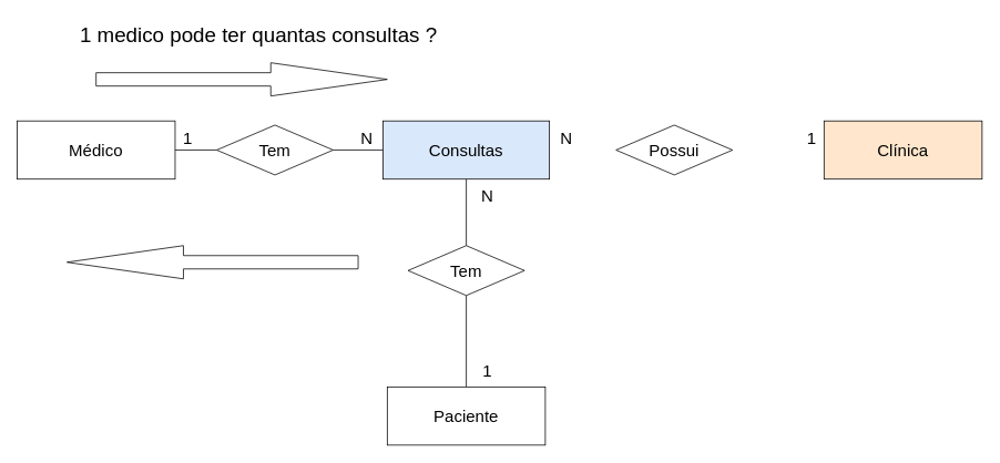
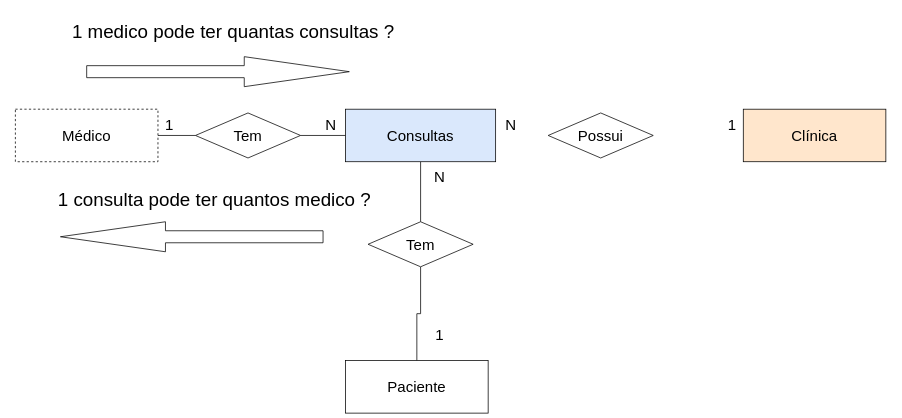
- <mxCell id="3" value="&lt;font style=&quot;vertical-align: inherit;&quot; dir=&quot;auto&quot;&gt;&lt;font style=&quot;vertical-align: inherit;&quot; dir=&quot;auto&quot;&gt;&lt;font style=&quot;vertical-align: inherit;&quot; dir=&quot;auto&quot;&gt;&lt;font style=&quot;vertical-align: inherit;&quot; dir=&quot;auto&quot;&gt;&lt;font style=&quot;vertical-align: inherit;&quot; dir=&quot;auto&quot;&gt;&lt;font style=&quot;vertical-align: inherit; font-size: 20px;&quot; dir=&quot;auto&quot;&gt;Médico&lt;/font&gt;&lt;/font&gt;&lt;/font&gt;&lt;/font&gt;&lt;/font&gt;&lt;/font&gt;" style="whiteSpace=wrap;html=1;align=center;" parent="1" vertex="1"><mxGeometry x="20" y="145" width="190" height="70" as="geometry" /></mxCell>
+ <mxCell id="3" value="&lt;font style=&quot;vertical-align: inherit;&quot; dir=&quot;auto&quot;&gt;&lt;font style=&quot;vertical-align: inherit;&quot; dir=&quot;auto&quot;&gt;&lt;font style=&quot;vertical-align: inherit;&quot; dir=&quot;auto&quot;&gt;&lt;font style=&quot;vertical-align: inherit;&quot; dir=&quot;auto&quot;&gt;&lt;font style=&quot;vertical-align: inherit;&quot; dir=&quot;auto&quot;&gt;&lt;font style=&quot;vertical-align: inherit; font-size: 20px;&quot; dir=&quot;auto&quot;&gt;Médico&lt;/font&gt;&lt;/font&gt;&lt;/font&gt;&lt;/font&gt;&lt;/font&gt;&lt;/font&gt;" style="whiteSpace=wrap;html=1;align=center;dashed=1;" parent="1" vertex="1"><mxGeometry x="20" y="145" width="190" height="70" as="geometry" /></mxCell>
- <mxCell id="12" value="&lt;font style=&quot;vertical-align: inherit;&quot; dir=&quot;auto&quot;&gt;&lt;font style=&quot;vertical-align: inherit; font-size: 20px;&quot; dir=&quot;auto&quot;&gt;&lt;font style=&quot;vertical-align: inherit;&quot; dir=&quot;auto&quot;&gt;&lt;font style=&quot;vertical-align: inherit;&quot; dir=&quot;auto&quot;&gt;Possui&lt;/font&gt;&lt;/font&gt;&lt;/font&gt;&lt;/font&gt;" style="shape=rhombus;perimeter=rhombusPerimeter;whiteSpace=wrap;html=1;align=center;" parent="1" vertex="1"><mxGeometry x="740" y="150" width="140" height="60" as="geometry" /></mxCell>
+ <mxCell id="12" value="&lt;font style=&quot;vertical-align: inherit;&quot; dir=&quot;auto&quot;&gt;&lt;font style=&quot;vertical-align: inherit; font-size: 20px;&quot; dir=&quot;auto&quot;&gt;&lt;font style=&quot;vertical-align: inherit;&quot; dir=&quot;auto&quot;&gt;&lt;font style=&quot;vertical-align: inherit;&quot; dir=&quot;auto&quot;&gt;Possui&lt;/font&gt;&lt;/font&gt;&lt;/font&gt;&lt;/font&gt;" style="shape=rhombus;perimeter=rhombusPerimeter;whiteSpace=wrap;html=1;align=center;" parent="1" vertex="1"><mxGeometry x="730" y="150" width="140" height="60" as="geometry" /></mxCell>
+ <mxCell id="17" value="&lt;font style=&quot;font-size: 25px; color: light-dark(rgb(0, 0, 0), rgb(255, 0, 0));&quot;&gt;1 consulta pode ter quantos medico&amp;nbsp;?&lt;/font&gt;" style="text;html=1;align=center;verticalAlign=middle;resizable=0;points=[];autosize=1;strokeColor=none;fillColor=none;" vertex="1" parent="1"><mxGeometry x="65" y="245" width="440" height="40" as="geometry" /></mxCell>
- <mxCell id="8" value="&lt;font style=&quot;vertical-align: inherit;&quot; dir=&quot;auto&quot;&gt;&lt;font style=&quot;vertical-align: inherit;&quot; dir=&quot;auto&quot;&gt;&lt;font style=&quot;vertical-align: inherit;&quot; dir=&quot;auto&quot;&gt;&lt;font style=&quot;vertical-align: inherit;&quot; dir=&quot;auto&quot;&gt;&lt;font style=&quot;vertical-align: inherit;&quot; dir=&quot;auto&quot;&gt;&lt;font style=&quot;vertical-align: inherit; font-size: 20px;&quot; dir=&quot;auto&quot;&gt;&lt;font style=&quot;vertical-align: inherit;&quot; dir=&quot;auto&quot;&gt;&lt;font style=&quot;vertical-align: inherit;&quot; dir=&quot;auto&quot;&gt;&lt;font style=&quot;vertical-align: inherit;&quot; dir=&quot;auto&quot;&gt;&lt;font style=&quot;vertical-align: inherit;&quot; dir=&quot;auto&quot;&gt;Paciente&lt;/font&gt;&lt;/font&gt;&lt;/font&gt;&lt;/font&gt;&lt;/font&gt;&lt;/font&gt;&lt;/font&gt;&lt;/font&gt;&lt;/font&gt;&lt;/font&gt;" style="whiteSpace=wrap;html=1;align=center;" parent="1" vertex="1"><mxGeometry x="465" y="465" width="190" height="70" as="geometry" /></mxCell>
+ <mxCell id="8" value="&lt;font style=&quot;vertical-align: inherit;&quot; dir=&quot;auto&quot;&gt;&lt;font style=&quot;vertical-align: inherit;&quot; dir=&quot;auto&quot;&gt;&lt;font style=&quot;vertical-align: inherit;&quot; dir=&quot;auto&quot;&gt;&lt;font style=&quot;vertical-align: inherit;&quot; dir=&quot;auto&quot;&gt;&lt;font style=&quot;vertical-align: inherit;&quot; dir=&quot;auto&quot;&gt;&lt;font style=&quot;vertical-align: inherit; font-size: 20px;&quot; dir=&quot;auto&quot;&gt;&lt;font style=&quot;vertical-align: inherit;&quot; dir=&quot;auto&quot;&gt;&lt;font style=&quot;vertical-align: inherit;&quot; dir=&quot;auto&quot;&gt;&lt;font style=&quot;vertical-align: inherit;&quot; dir=&quot;auto&quot;&gt;&lt;font style=&quot;vertical-align: inherit;&quot; dir=&quot;auto&quot;&gt;Paciente&lt;/font&gt;&lt;/font&gt;&lt;/font&gt;&lt;/font&gt;&lt;/font&gt;&lt;/font&gt;&lt;/font&gt;&lt;/font&gt;&lt;/font&gt;&lt;/font&gt;" style="whiteSpace=wrap;html=1;align=center;" parent="1" vertex="1"><mxGeometry x="460" y="480" width="190" height="70" as="geometry" /></mxCell>
